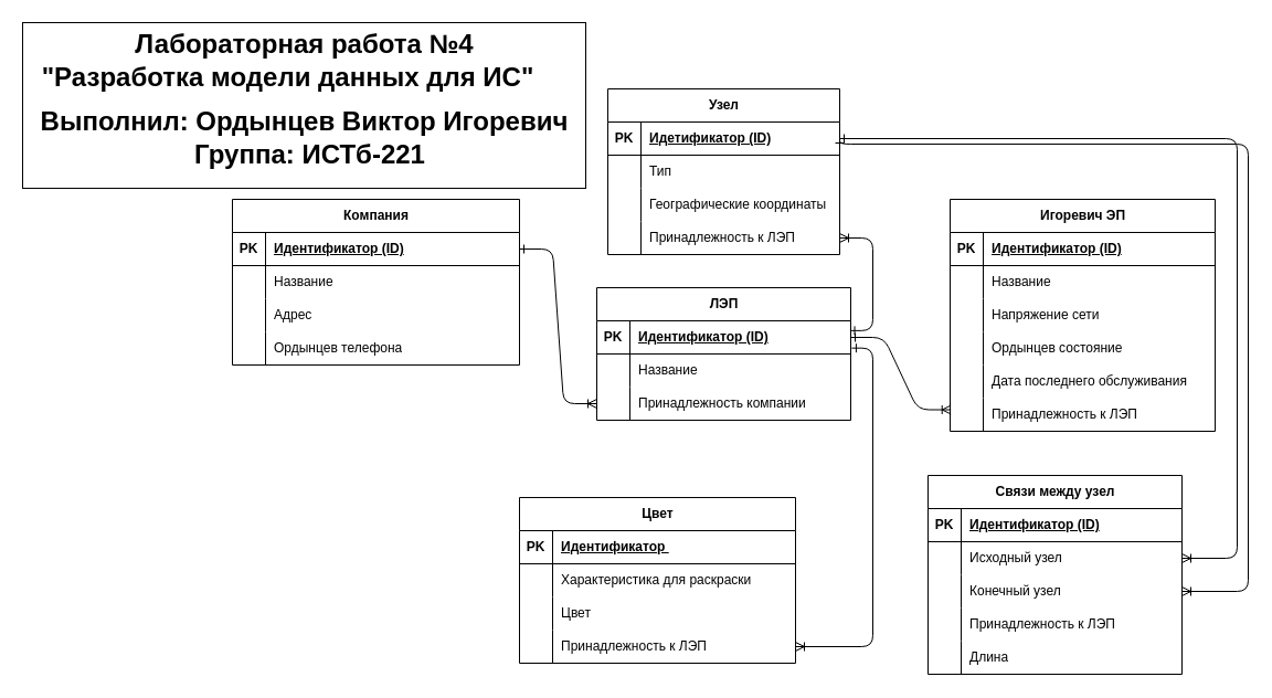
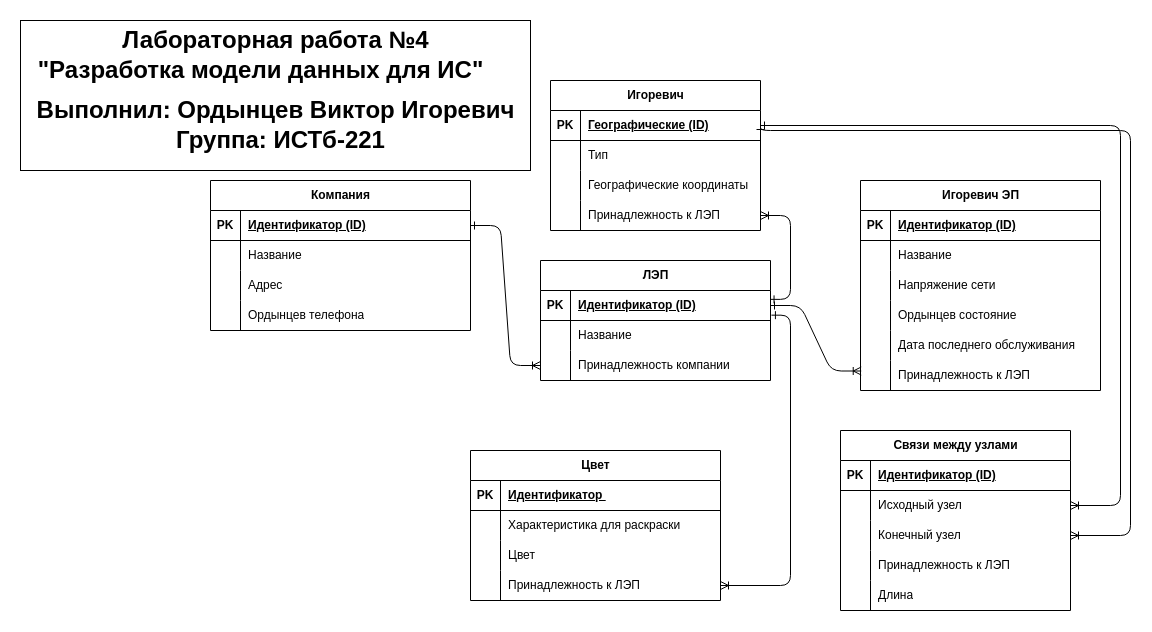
- <mxCell id="46" value="Узел" style="shape=table;startSize=30;container=1;collapsible=1;childLayout=tableLayout;fixedRows=1;rowLines=0;fontStyle=1;align=center;resizeLast=1;html=1;" vertex="1" parent="1"><mxGeometry x="550" y="80" width="210" height="150" as="geometry" /></mxCell>
+ <mxCell id="46" value="Игоревич" style="shape=table;startSize=30;container=1;collapsible=1;childLayout=tableLayout;fixedRows=1;rowLines=0;fontStyle=1;align=center;resizeLast=1;html=1;" vertex="1" parent="1"><mxGeometry x="550" y="80" width="210" height="150" as="geometry" /></mxCell>
- <mxCell id="49" value="Идетификатор (ID)" style="shape=partialRectangle;connectable=0;fillColor=none;top=0;left=0;bottom=0;right=0;align=left;spacingLeft=6;fontStyle=5;overflow=hidden;whiteSpace=wrap;html=1;" vertex="1" parent="47"><mxGeometry x="30" width="180" height="30" as="geometry"><mxRectangle width="180" height="30" as="alternateBounds" /></mxGeometry></mxCell>
+ <mxCell id="49" value="Географические (ID)" style="shape=partialRectangle;connectable=0;fillColor=none;top=0;left=0;bottom=0;right=0;align=left;spacingLeft=6;fontStyle=5;overflow=hidden;whiteSpace=wrap;html=1;" vertex="1" parent="47"><mxGeometry x="30" width="180" height="30" as="geometry"><mxRectangle width="180" height="30" as="alternateBounds" /></mxGeometry></mxCell>
- <mxCell id="60" value="Связи между узел" style="shape=table;startSize=30;container=1;collapsible=1;childLayout=tableLayout;fixedRows=1;rowLines=0;fontStyle=1;align=center;resizeLast=1;html=1;" vertex="1" parent="1"><mxGeometry x="840" y="430" width="230" height="180" as="geometry" /></mxCell>
+ <mxCell id="60" value="Связи между узлами" style="shape=table;startSize=30;container=1;collapsible=1;childLayout=tableLayout;fixedRows=1;rowLines=0;fontStyle=1;align=center;resizeLast=1;html=1;" vertex="1" parent="1"><mxGeometry x="840" y="430" width="230" height="180" as="geometry" /></mxCell>
